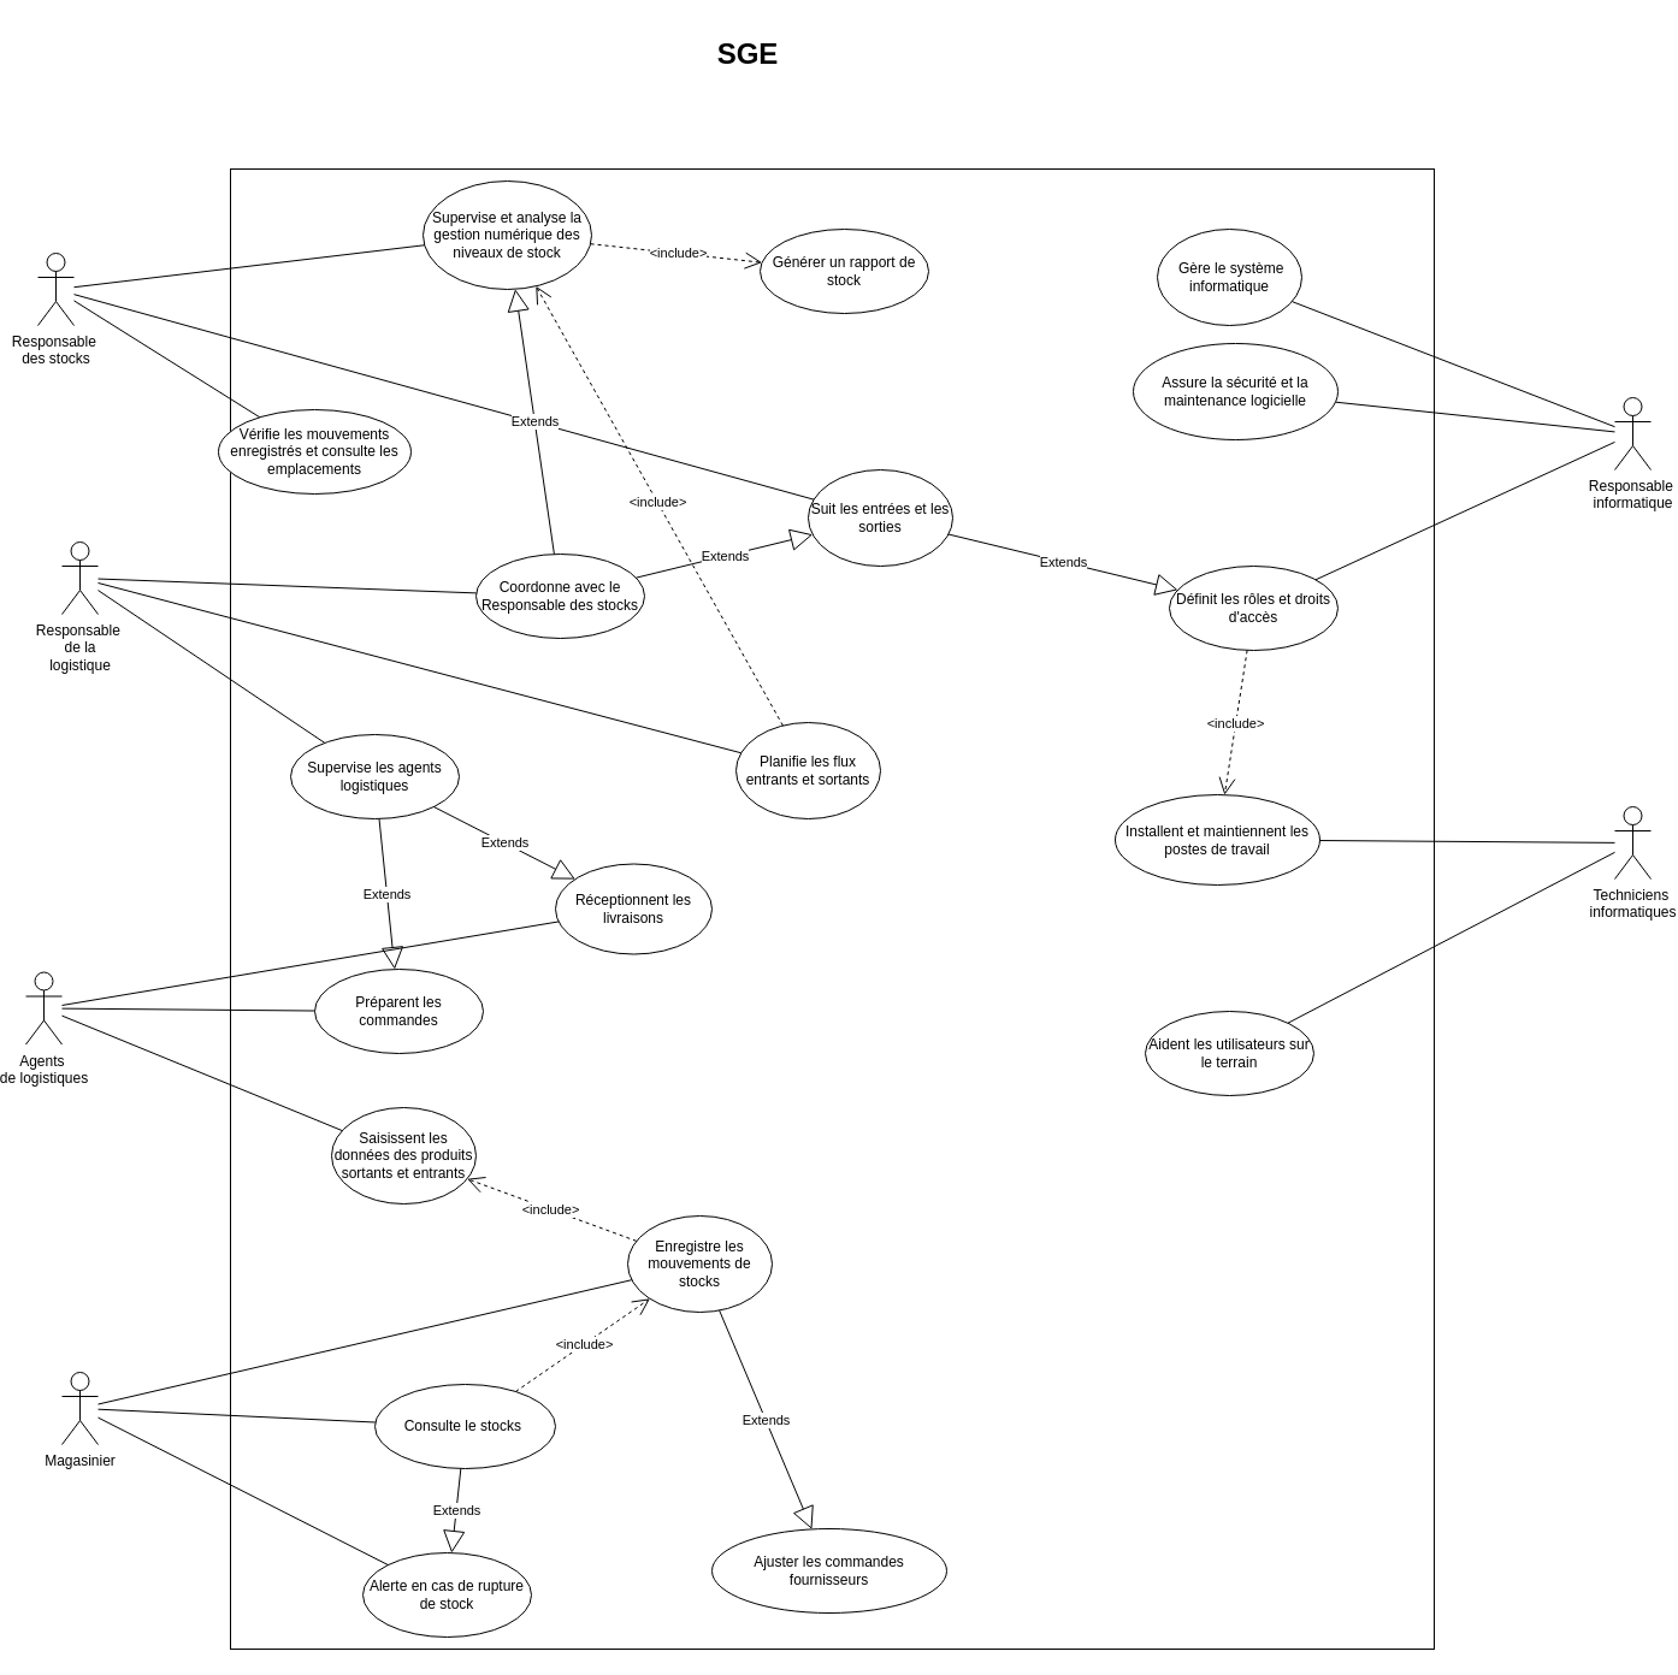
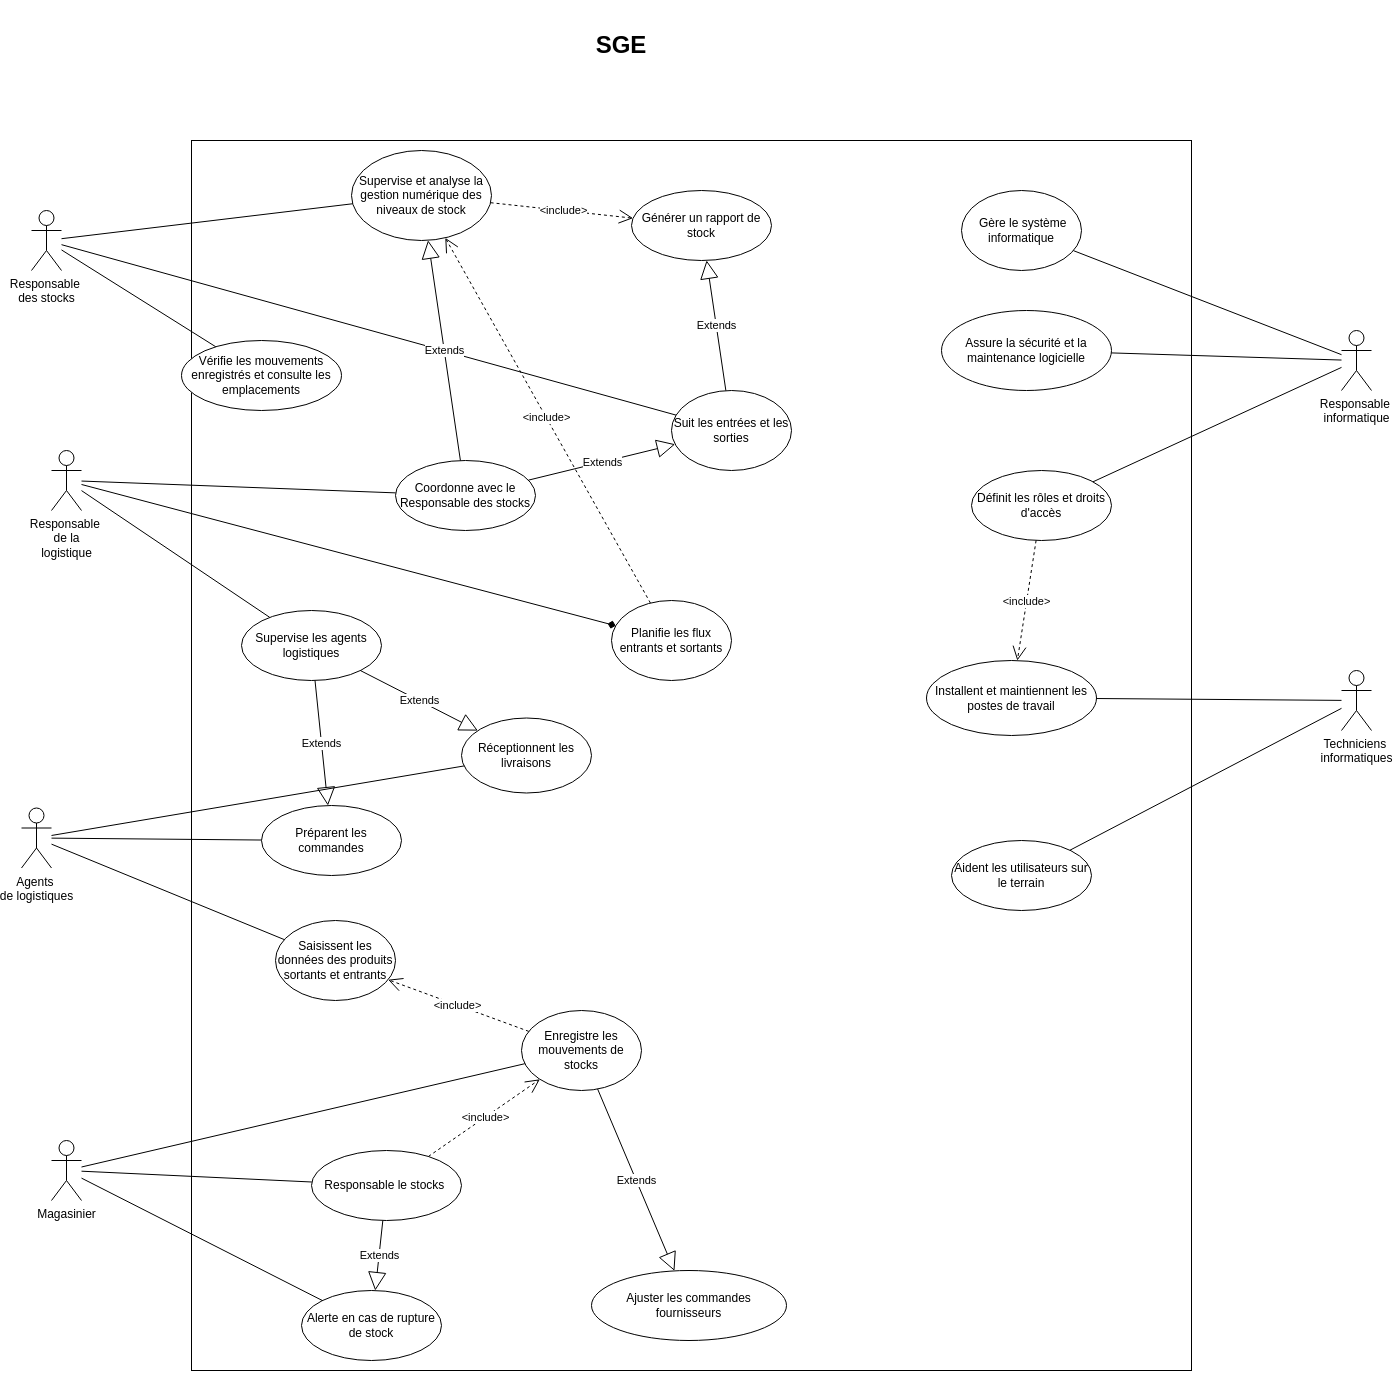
- <mxCell id="25" value="Assure la sécurité et la maintenance logicielle" style="ellipse;whiteSpace=wrap;html=1;" vertex="1" parent="1"><mxGeometry x="940" y="285" width="170" height="80" as="geometry" /></mxCell>
+ <mxCell id="25" value="Assure la sécurité et la maintenance logicielle" style="ellipse;whiteSpace=wrap;html=1;" vertex="1" parent="1"><mxGeometry x="940" y="310" width="170" height="80" as="geometry" /></mxCell>
- <mxCell id="48" value="Extends" style="endArrow=block;endSize=16;endFill=0;html=1;rounded=0;" edge="1" parent="1" source="9" target="39"><mxGeometry width="160" relative="1" as="geometry"><mxPoint x="630" y="470" as="sourcePoint" /><mxPoint x="790" y="470" as="targetPoint" /></mxGeometry></mxCell>
+ <mxCell id="48" value="Extends" style="endArrow=block;endSize=16;endFill=0;html=1;rounded=0;" edge="1" parent="1" source="9" target="47"><mxGeometry width="160" relative="1" as="geometry"><mxPoint x="630" y="470" as="sourcePoint" /><mxPoint x="790" y="470" as="targetPoint" /></mxGeometry></mxCell>
- <mxCell id="16" value="" style="endArrow=none;html=1;rounded=0;" edge="1" parent="1" source="5" target="15"><mxGeometry width="50" height="50" relative="1" as="geometry"><mxPoint x="260" y="780" as="sourcePoint" /><mxPoint x="310" y="730" as="targetPoint" /></mxGeometry></mxCell>
+ <mxCell id="16" value="" style="endArrow=diamond;html=1;rounded=0;" edge="1" parent="1" source="5" target="15"><mxGeometry width="50" height="50" relative="1" as="geometry"><mxPoint x="260" y="780" as="sourcePoint" /><mxPoint x="310" y="730" as="targetPoint" /></mxGeometry></mxCell>
- <mxCell id="11" value="Consulte le stocks&amp;nbsp;" style="ellipse;whiteSpace=wrap;html=1;" vertex="1" parent="1"><mxGeometry x="310" y="1150" width="150" height="70" as="geometry" /></mxCell>
+ <mxCell id="11" value="Responsable le stocks&amp;nbsp;" style="ellipse;whiteSpace=wrap;html=1;" vertex="1" parent="1"><mxGeometry x="310" y="1150" width="150" height="70" as="geometry" /></mxCell>
